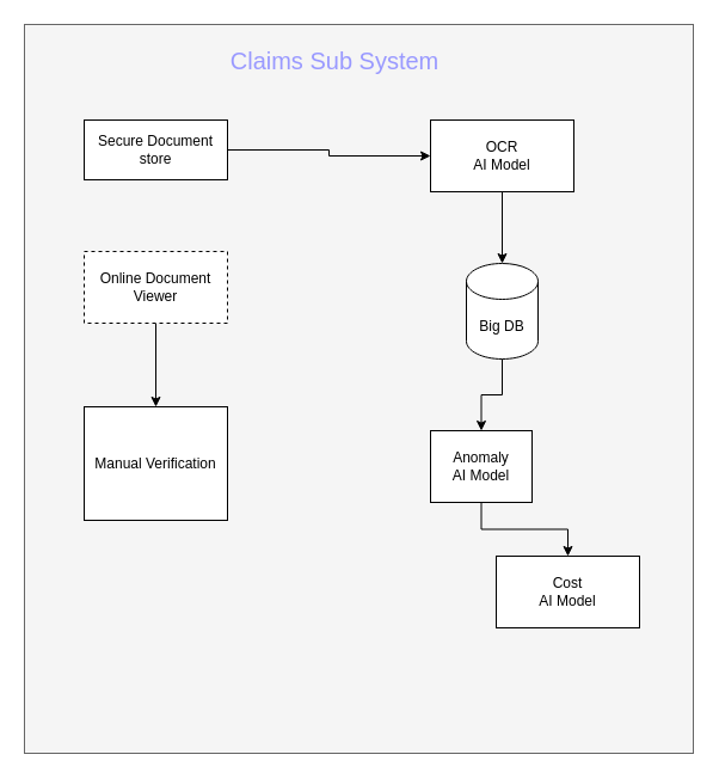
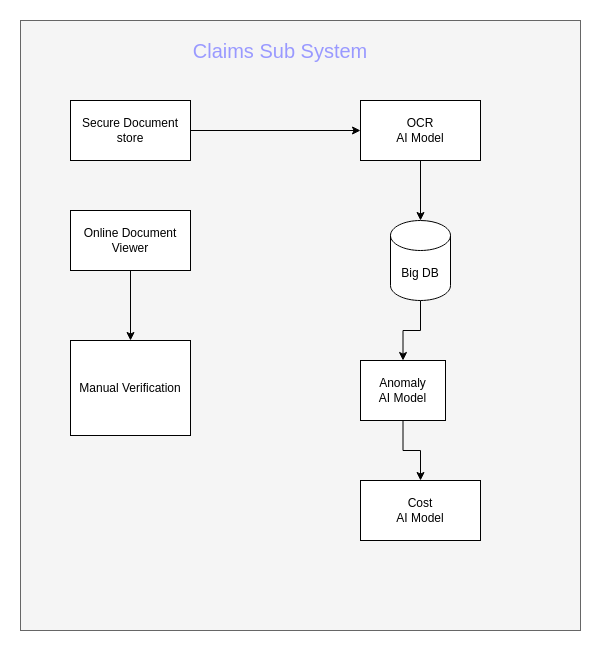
- <mxCell id="4" value="Secure Document store" style="rounded=0;whiteSpace=wrap;html=1;" vertex="1" parent="1"><mxGeometry x="70" y="100" width="120" height="50" as="geometry" /></mxCell>
+ <mxCell id="4" value="Secure Document store" style="rounded=0;whiteSpace=wrap;html=1;" vertex="1" parent="1"><mxGeometry x="70" y="100" width="120" height="60" as="geometry" /></mxCell>
- <mxCell id="14" value="Online Document Viewer" style="rounded=0;whiteSpace=wrap;html=1;dashed=1;" vertex="1" parent="1"><mxGeometry x="70" y="210" width="120" height="60" as="geometry" /></mxCell>
+ <mxCell id="14" value="Online Document Viewer" style="rounded=0;whiteSpace=wrap;html=1;" vertex="1" parent="1"><mxGeometry x="70" y="210" width="120" height="60" as="geometry" /></mxCell>
- <mxCell id="5" value="&lt;div&gt;Cost&lt;/div&gt;&lt;div&gt; AI Model&lt;/div&gt;" style="rounded=0;whiteSpace=wrap;html=1;" vertex="1" parent="1"><mxGeometry x="415" y="465" width="120" height="60" as="geometry" /></mxCell>
+ <mxCell id="5" value="&lt;div&gt;Cost&lt;/div&gt;&lt;div&gt; AI Model&lt;/div&gt;" style="rounded=0;whiteSpace=wrap;html=1;" vertex="1" parent="1"><mxGeometry x="360" y="480" width="120" height="60" as="geometry" /></mxCell>
